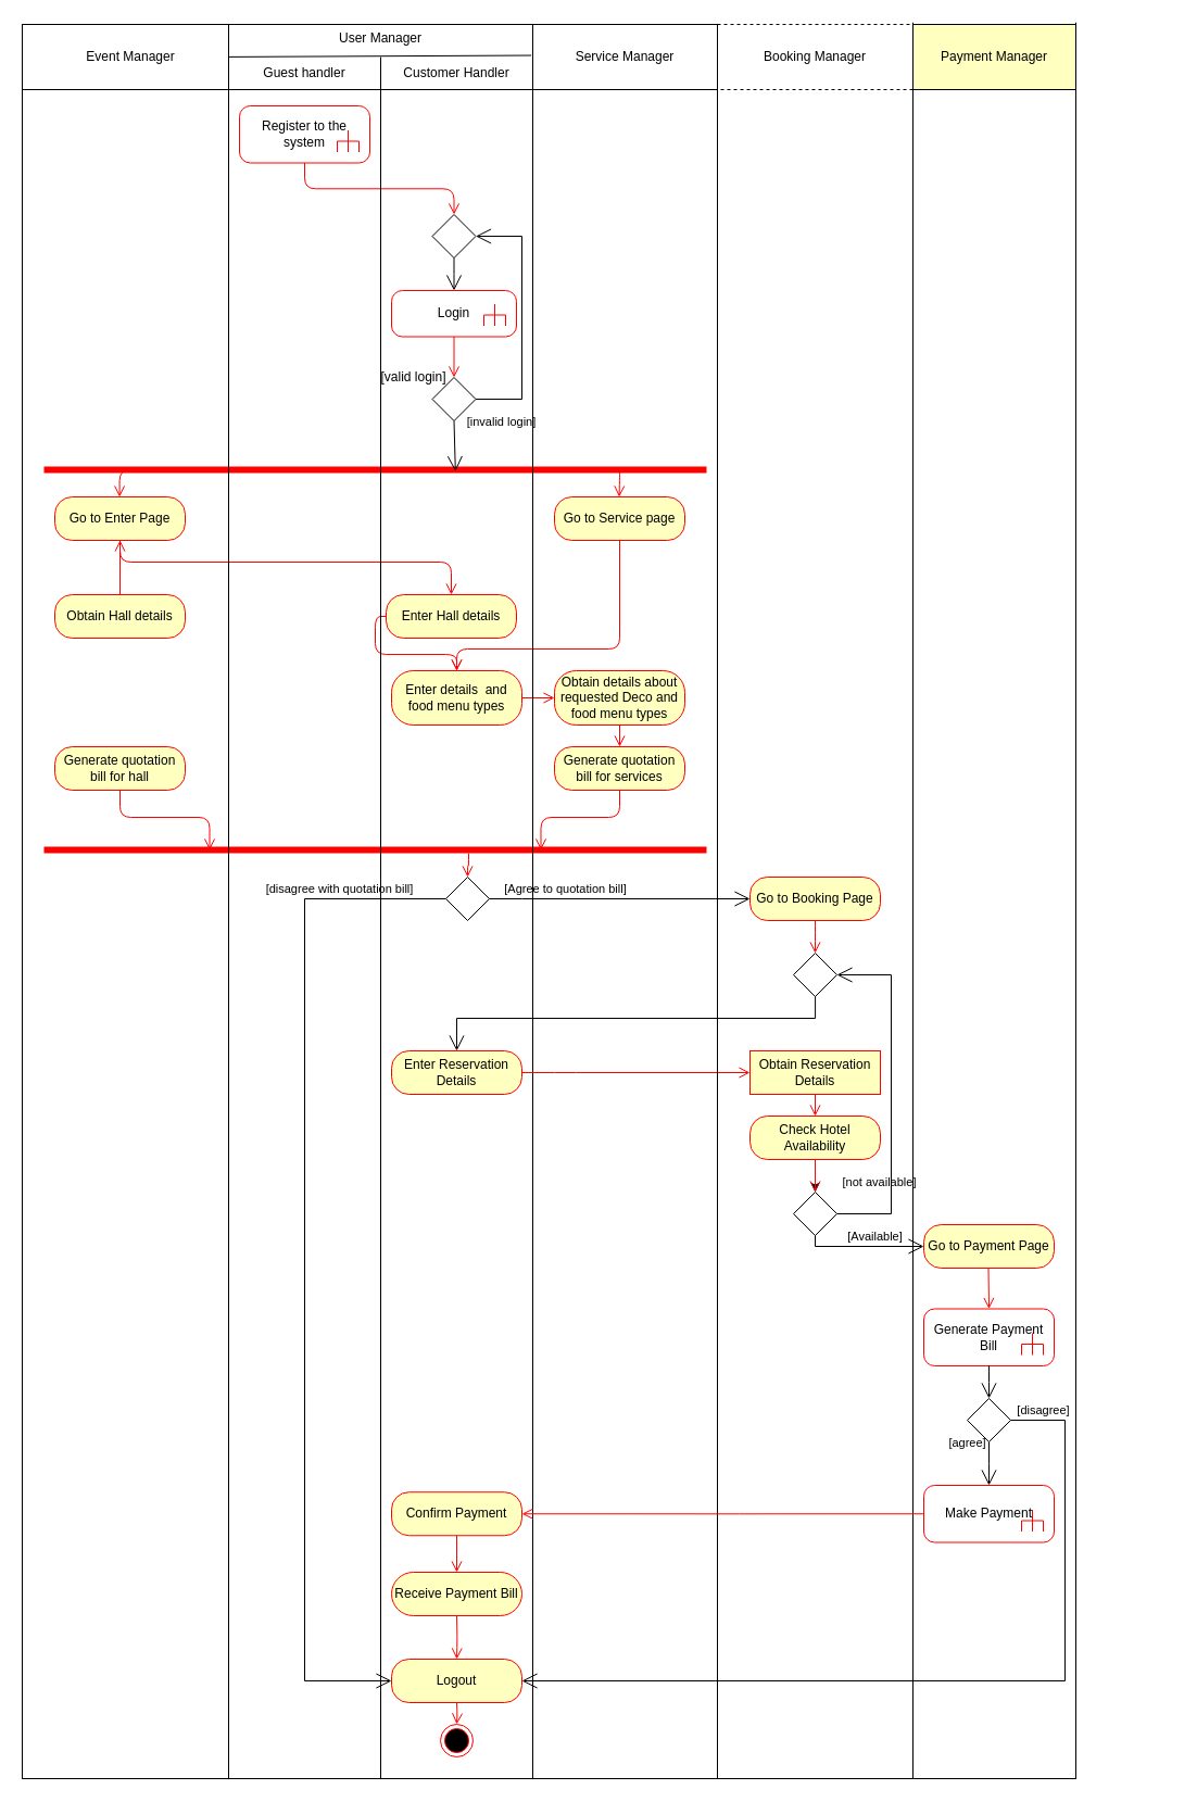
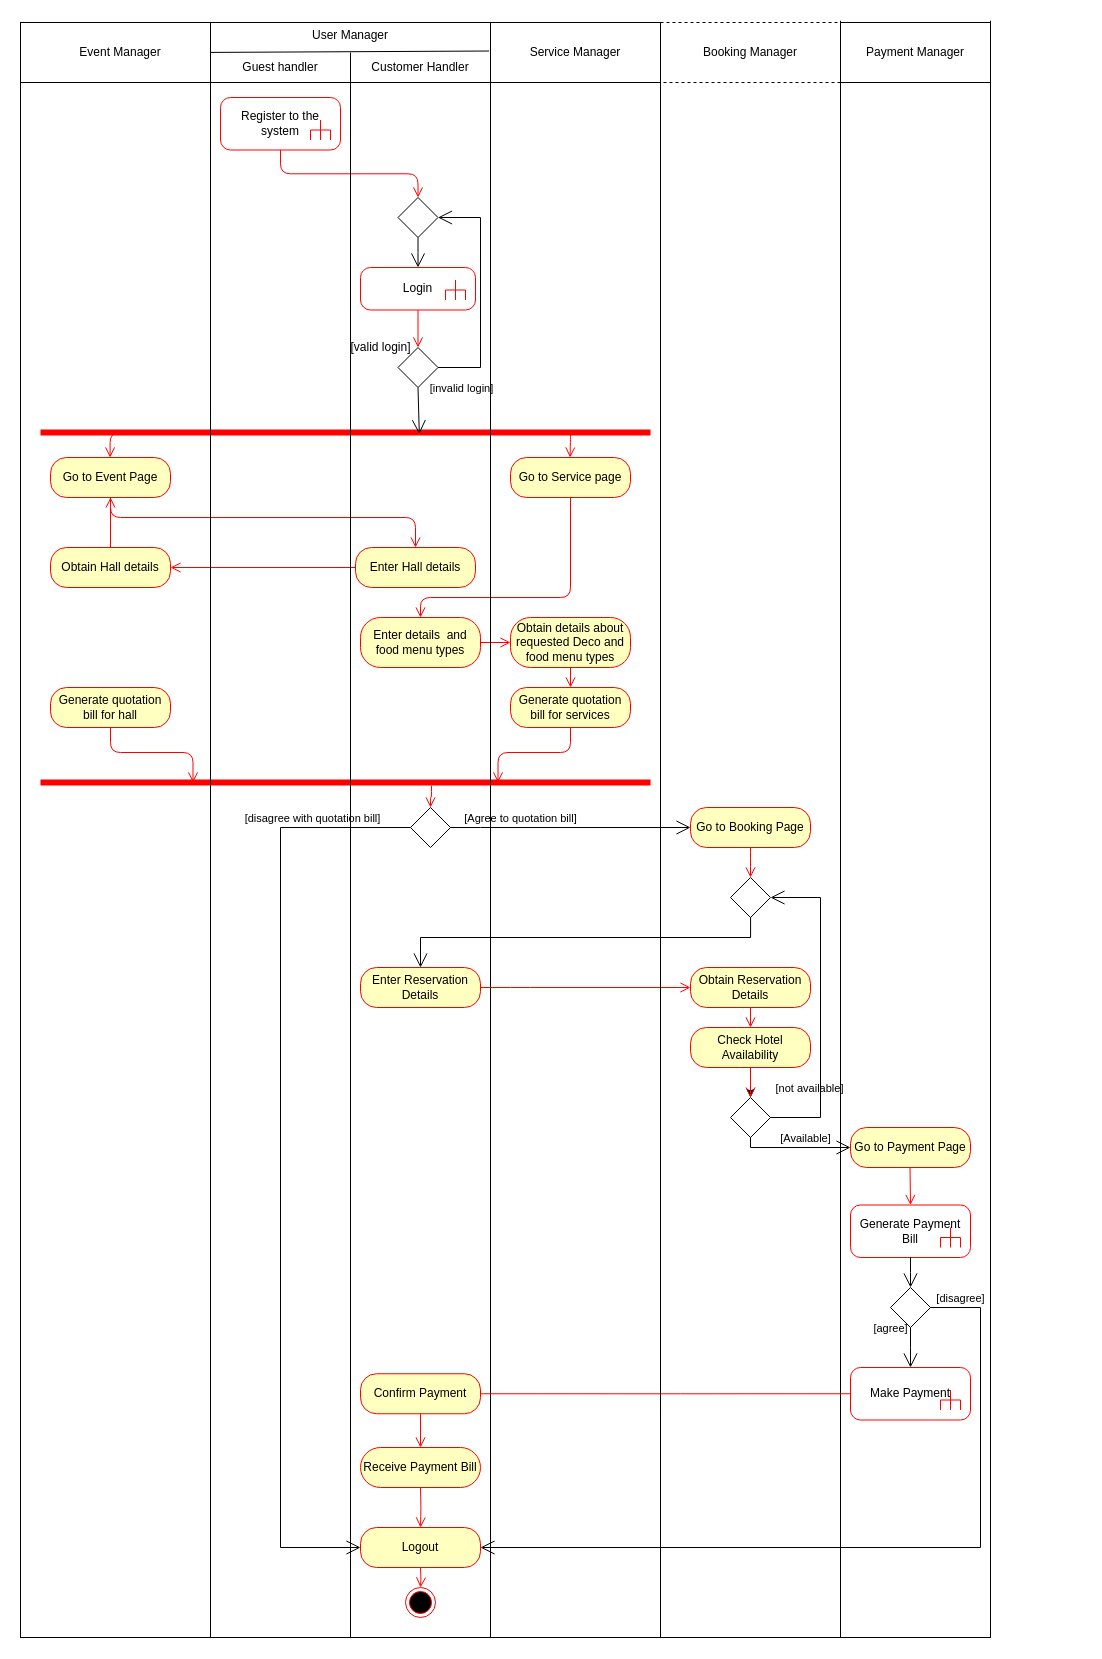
- <mxCell id="6" value="Payment Manager" style="rounded=0;whiteSpace=wrap;html=1;fillColor=#ffffc0;" parent="1" vertex="1"><mxGeometry x="840" y="22" width="150" height="60" as="geometry" /></mxCell>
+ <mxCell id="6" value="Payment Manager" style="rounded=0;whiteSpace=wrap;html=1;" parent="1" vertex="1"><mxGeometry x="840" y="22" width="150" height="60" as="geometry" /></mxCell>
- <mxCell id="15" value="Go to Enter Page" style="rounded=1;whiteSpace=wrap;html=1;arcSize=40;fontColor=#000000;fillColor=#ffffc0;strokeColor=#ff0000;" parent="1" vertex="1"><mxGeometry x="50" y="457" width="120" height="40" as="geometry" /></mxCell>
+ <mxCell id="15" value="Go to Event Page" style="rounded=1;whiteSpace=wrap;html=1;arcSize=40;fontColor=#000000;fillColor=#ffffc0;strokeColor=#ff0000;" parent="1" vertex="1"><mxGeometry x="50" y="457" width="120" height="40" as="geometry" /></mxCell>
- <mxCell id="52" value="" style="edgeStyle=orthogonalEdgeStyle;html=1;verticalAlign=bottom;endArrow=open;endSize=8;strokeColor=#ff0000;exitX=0;exitY=0.5;exitDx=0;exitDy=0;" parent="1" source="50" target="51" edge="1"><mxGeometry relative="1" as="geometry"><mxPoint x="120" y="647" as="targetPoint" /><mxPoint x="120" y="597" as="sourcePoint" /></mxGeometry></mxCell>
+ <mxCell id="52" value="" style="edgeStyle=orthogonalEdgeStyle;html=1;verticalAlign=bottom;endArrow=open;endSize=8;strokeColor=#ff0000;entryX=1;entryY=0.5;entryDx=0;entryDy=0;exitX=0;exitY=0.5;exitDx=0;exitDy=0;" parent="1" source="50" target="19" edge="1"><mxGeometry relative="1" as="geometry"><mxPoint x="120" y="647" as="targetPoint" /><mxPoint x="120" y="597" as="sourcePoint" /></mxGeometry></mxCell>
- <mxCell id="36" value="Obtain Reservation Details" style="whiteSpace=wrap;html=1;arcSize=40;fontColor=#000000;fillColor=#ffffc0;strokeColor=#ff0000;rounded=0;" parent="1" vertex="1"><mxGeometry x="690" y="967" width="120" height="40" as="geometry" /></mxCell>
+ <mxCell id="36" value="Obtain Reservation Details" style="rounded=1;whiteSpace=wrap;html=1;arcSize=40;fontColor=#000000;fillColor=#ffffc0;strokeColor=#ff0000;" parent="1" vertex="1"><mxGeometry x="690" y="967" width="120" height="40" as="geometry" /></mxCell>
- <mxCell id="74" value="" style="edgeStyle=orthogonalEdgeStyle;html=1;verticalAlign=bottom;endArrow=open;endSize=8;strokeColor=#ff0000;exitX=0;exitY=0.5;exitDx=0;exitDy=0;entryX=1;entryY=0.5;entryDx=0;entryDy=0;exitPerimeter=0;" parent="1" source="68" target="56" edge="1"><mxGeometry relative="1" as="geometry"><mxPoint x="700" y="997" as="targetPoint" /><mxPoint x="490" y="997" as="sourcePoint" /><Array as="points"><mxPoint x="670" y="1393" /><mxPoint x="670" y="1393" /></Array></mxGeometry></mxCell>
+ <mxCell id="74" value="" style="edgeStyle=orthogonalEdgeStyle;html=1;verticalAlign=bottom;endArrow=none;endSize=8;strokeColor=#ff0000;exitX=0;exitY=0.5;exitDx=0;exitDy=0;entryX=1;entryY=0.5;entryDx=0;entryDy=0;exitPerimeter=0;" parent="1" source="68" target="56" edge="1"><mxGeometry relative="1" as="geometry"><mxPoint x="700" y="997" as="targetPoint" /><mxPoint x="490" y="997" as="sourcePoint" /><Array as="points"><mxPoint x="670" y="1393" /><mxPoint x="670" y="1393" /></Array></mxGeometry></mxCell>
